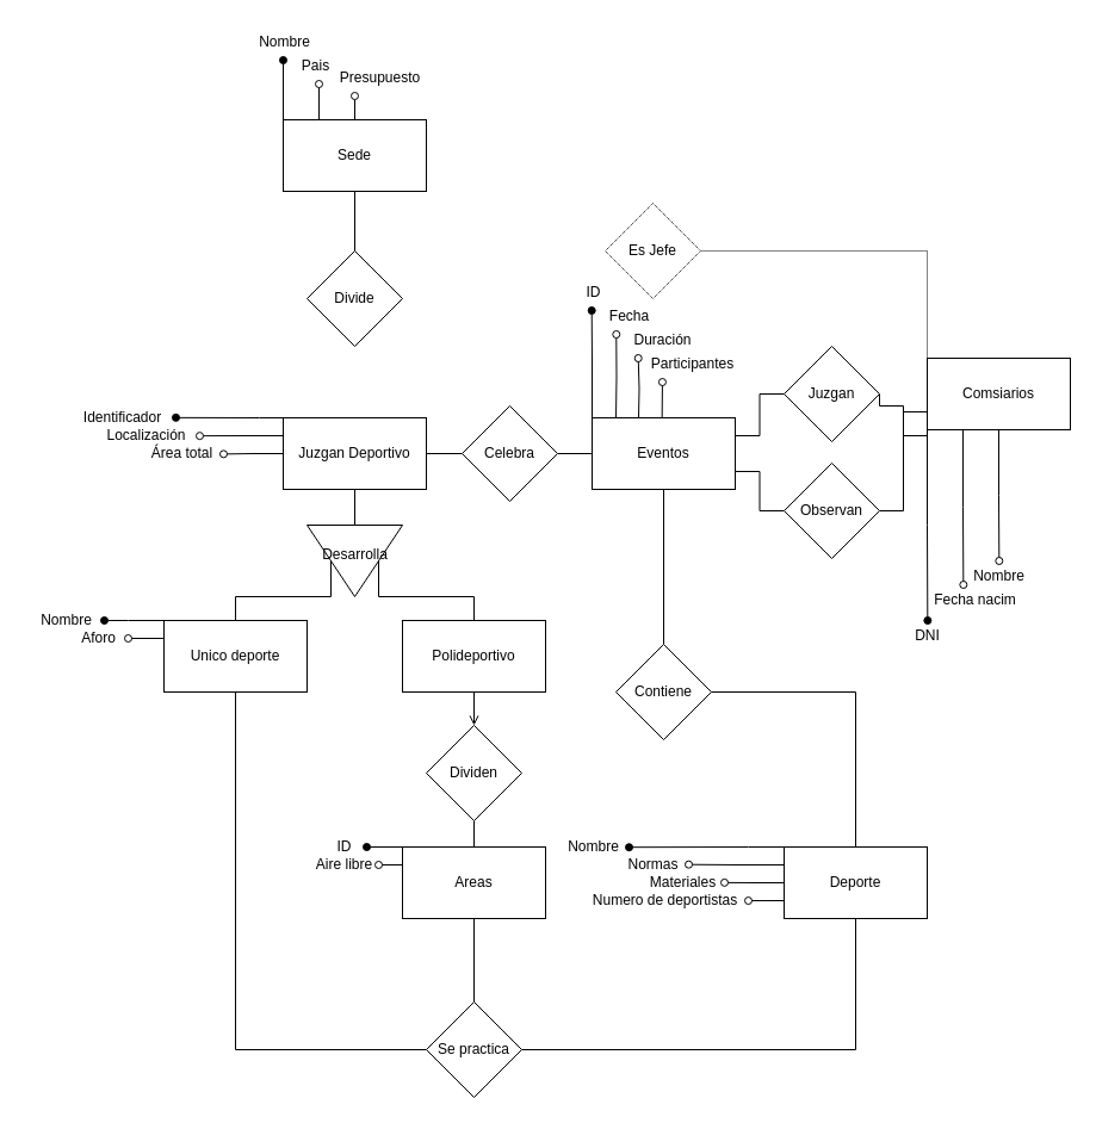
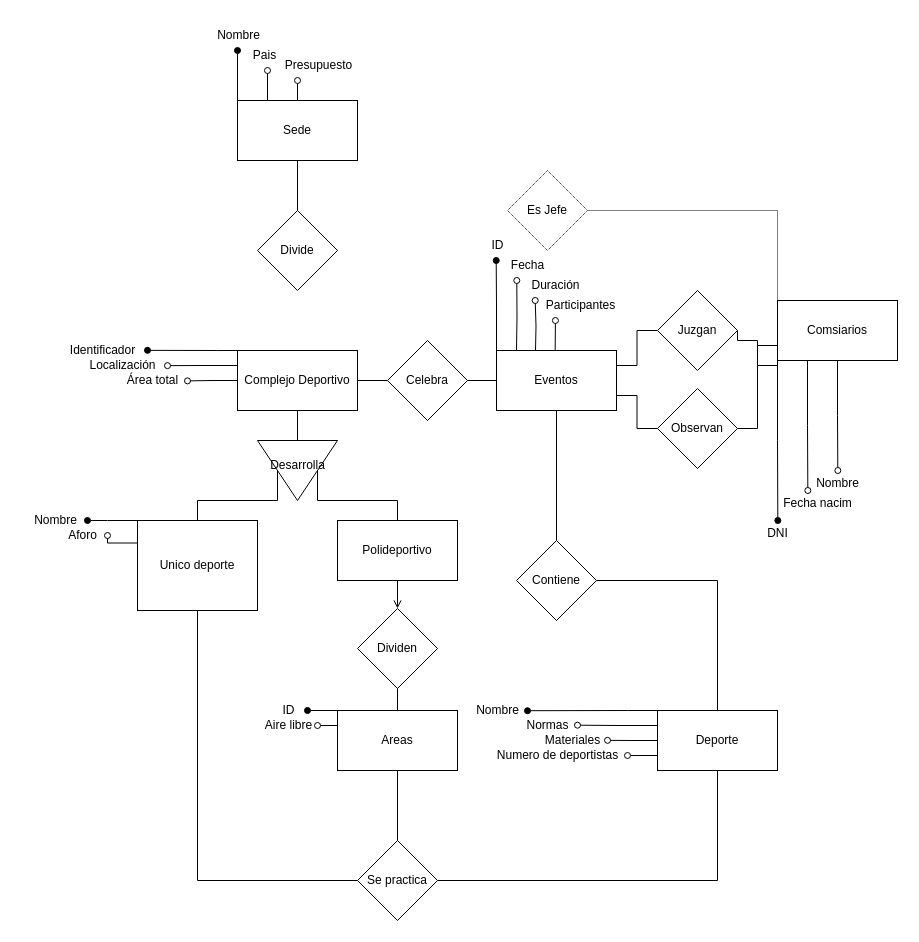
- <mxCell id="11" value="Juzgan Deportivo" style="rounded=0;whiteSpace=wrap;html=1;" parent="1" vertex="1"><mxGeometry x="237" y="350" width="120" height="60" as="geometry" /></mxCell>
+ <mxCell id="11" value="Complejo Deportivo" style="rounded=0;whiteSpace=wrap;html=1;" parent="1" vertex="1"><mxGeometry x="237" y="350" width="120" height="60" as="geometry" /></mxCell>
- <mxCell id="16" value="Unico deporte" style="rounded=0;whiteSpace=wrap;html=1;" parent="1" vertex="1"><mxGeometry x="137" y="520" width="120" height="60" as="geometry" /></mxCell>
+ <mxCell id="16" value="Unico deporte" style="rounded=0;whiteSpace=wrap;html=1;" parent="1" vertex="1"><mxGeometry x="137" y="520" width="120" height="90" as="geometry" /></mxCell>
